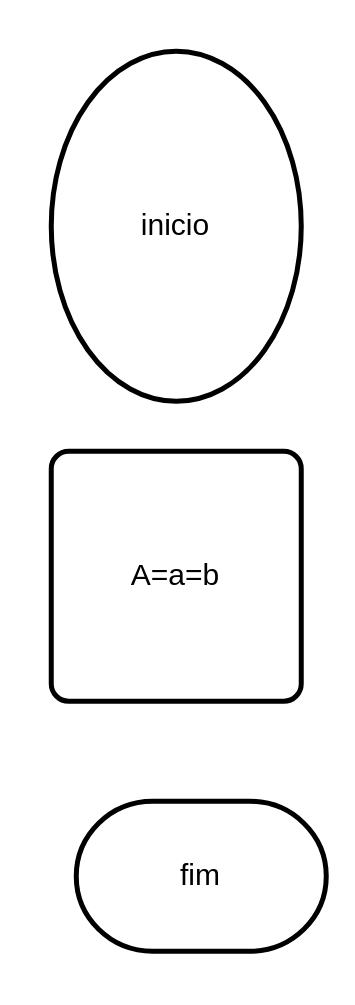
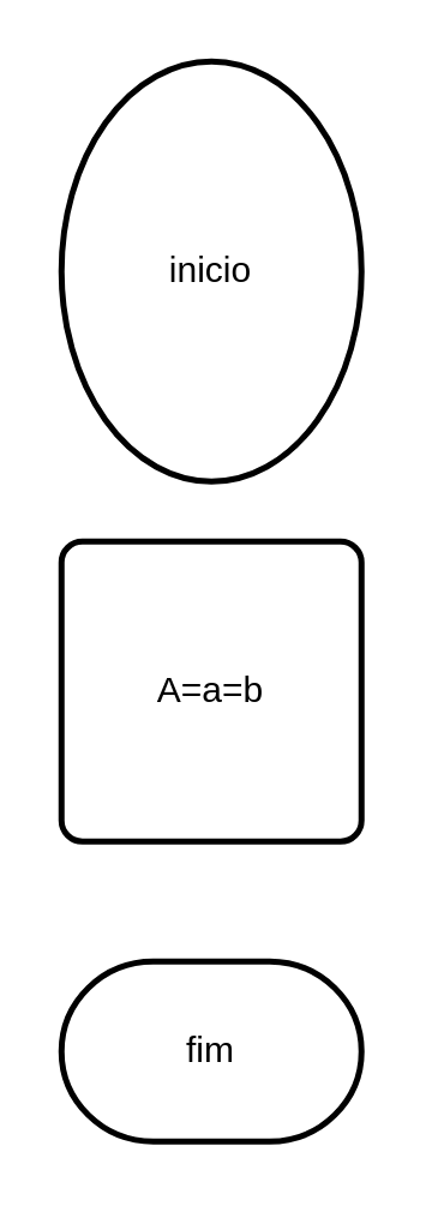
- <mxCell id="3" value="fim" style="strokeWidth=2;html=1;shape=mxgraph.flowchart.terminator;whiteSpace=wrap;" vertex="1" parent="1"><mxGeometry x="30" y="320" width="100" height="60" as="geometry" /></mxCell>
+ <mxCell id="3" value="fim" style="strokeWidth=2;html=1;shape=mxgraph.flowchart.terminator;whiteSpace=wrap;" vertex="1" parent="1"><mxGeometry x="20" y="320" width="100" height="60" as="geometry" /></mxCell>
